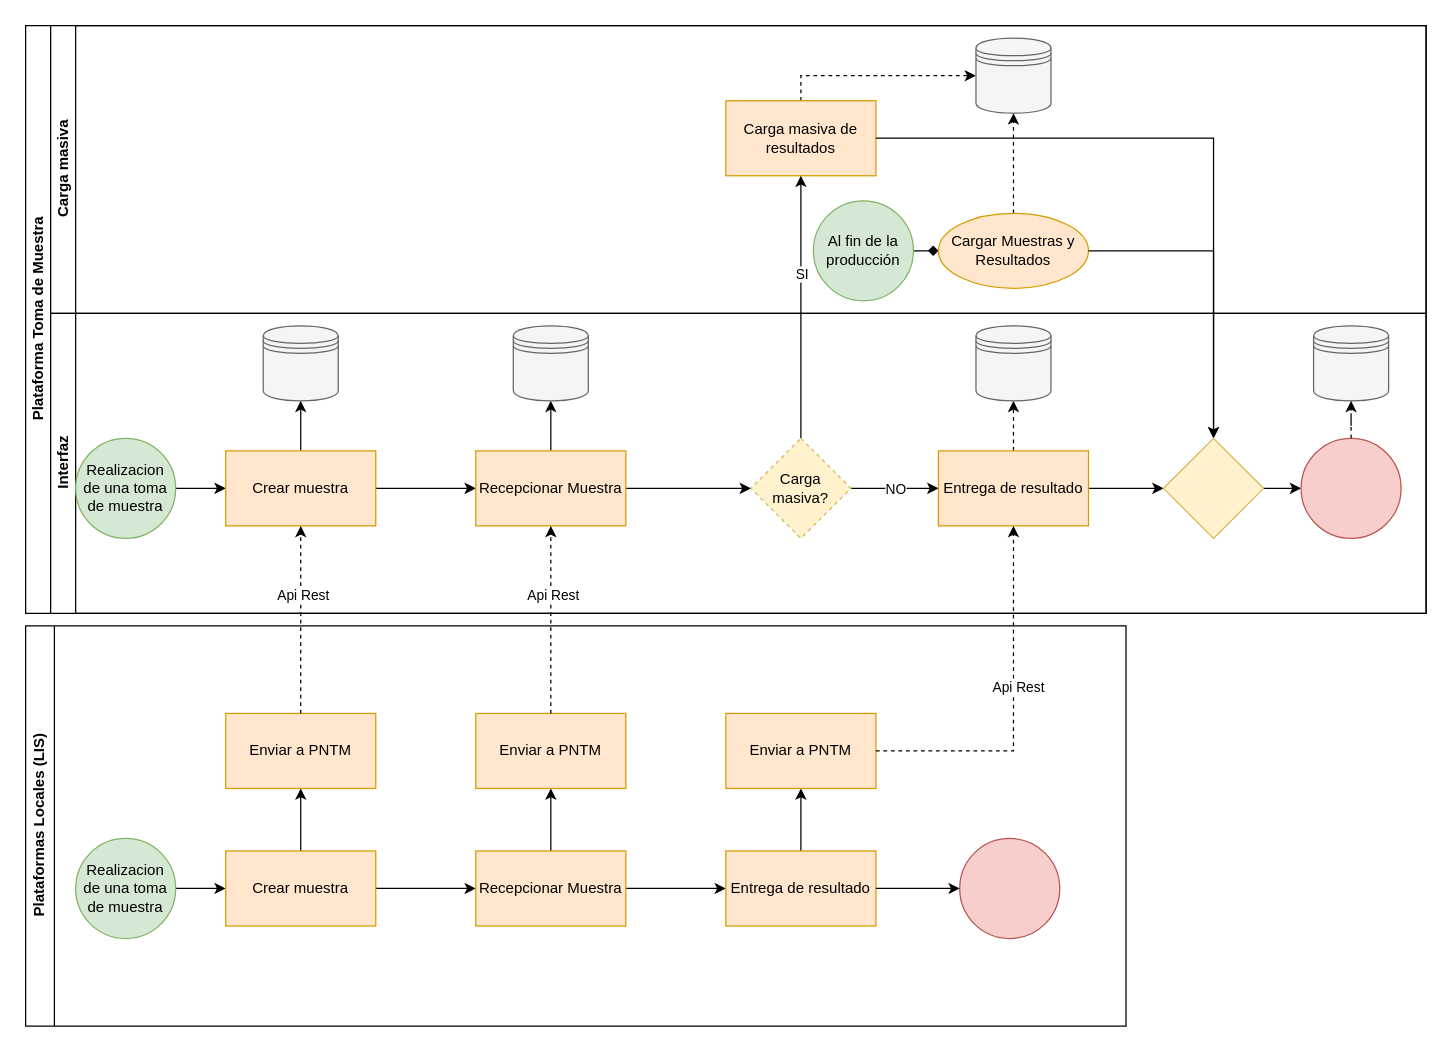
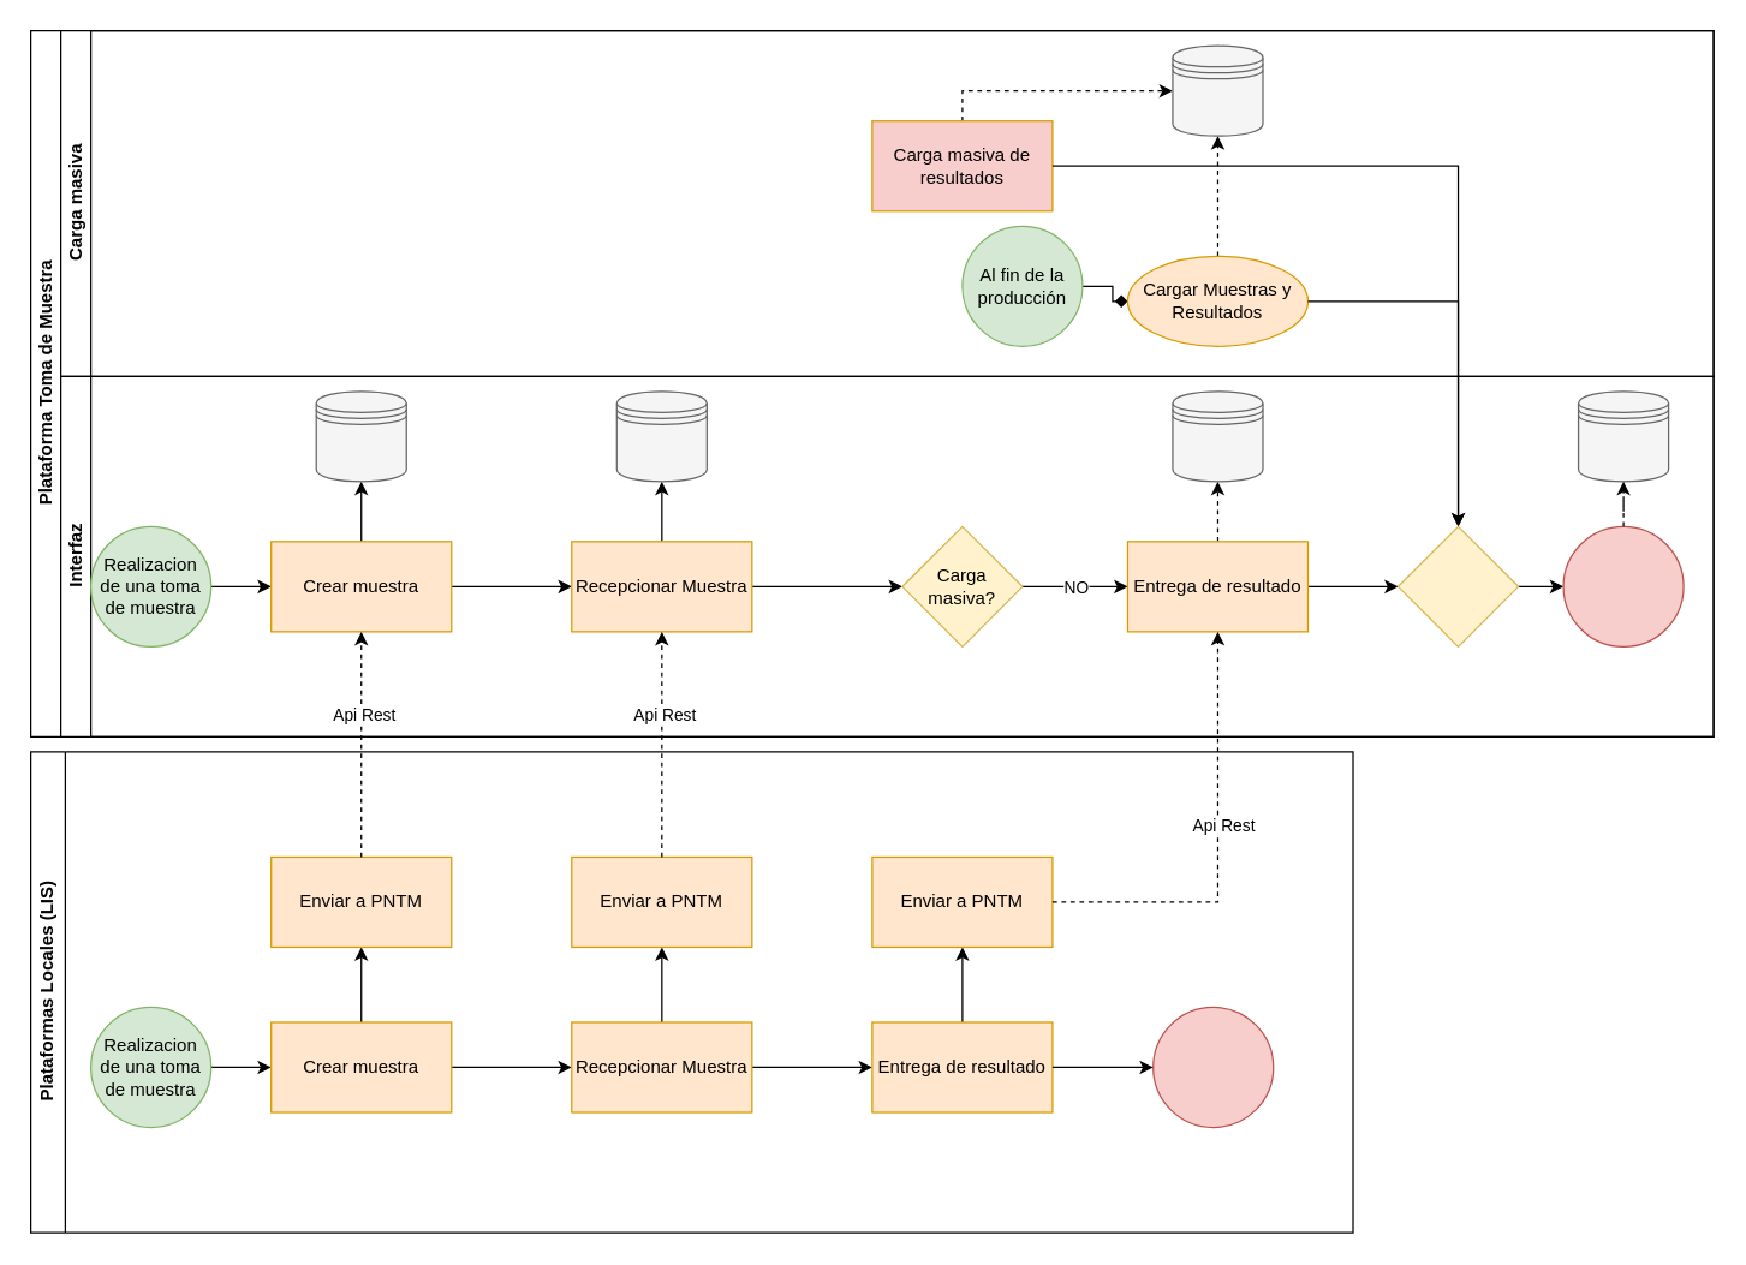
- <mxCell id="21" value="Carga masiva de resultados" style="whiteSpace=wrap;html=1;fillColor=#ffe6cc;strokeColor=#d79b00;" vertex="1" parent="19"><mxGeometry x="540" y="60" width="120" height="60" as="geometry" /></mxCell>
+ <mxCell id="21" value="Carga masiva de resultados" style="whiteSpace=wrap;html=1;fillColor=#f8cecc;strokeColor=#d79b00;" vertex="1" parent="19"><mxGeometry x="540" y="60" width="120" height="60" as="geometry" /></mxCell>
- <mxCell id="23" value="Al fin de la producción" style="ellipse;whiteSpace=wrap;html=1;aspect=fixed;fillColor=#d5e8d4;strokeColor=#82b366;" vertex="1" parent="19"><mxGeometry x="610" y="140" width="80" height="80" as="geometry" /></mxCell>
+ <mxCell id="23" value="Al fin de la producción" style="ellipse;whiteSpace=wrap;html=1;aspect=fixed;fillColor=#d5e8d4;strokeColor=#82b366;" vertex="1" parent="19"><mxGeometry x="600" y="130" width="80" height="80" as="geometry" /></mxCell>
- <mxCell id="27" style="edgeStyle=orthogonalEdgeStyle;rounded=0;orthogonalLoop=1;jettySize=auto;html=1;" edge="1" parent="18" source="44" target="21"><mxGeometry relative="1" as="geometry" /></mxCell>
- <mxCell id="28" value="SI" style="edgeLabel;html=1;align=center;verticalAlign=middle;resizable=0;points=[];" vertex="1" connectable="0" parent="27"><mxGeometry x="0.257" relative="1" as="geometry"><mxPoint as="offset" /></mxGeometry></mxCell>
- <mxCell id="44" value="Carga masiva?" style="rhombus;whiteSpace=wrap;html=1;fillColor=#fff2cc;strokeColor=#d6b656;dashed=1;" vertex="1" parent="31"><mxGeometry x="560" y="100" width="80" height="80" as="geometry" /></mxCell>
+ <mxCell id="44" value="Carga masiva?" style="rhombus;whiteSpace=wrap;html=1;fillColor=#fff2cc;strokeColor=#d6b656;" vertex="1" parent="31"><mxGeometry x="560" y="100" width="80" height="80" as="geometry" /></mxCell>
